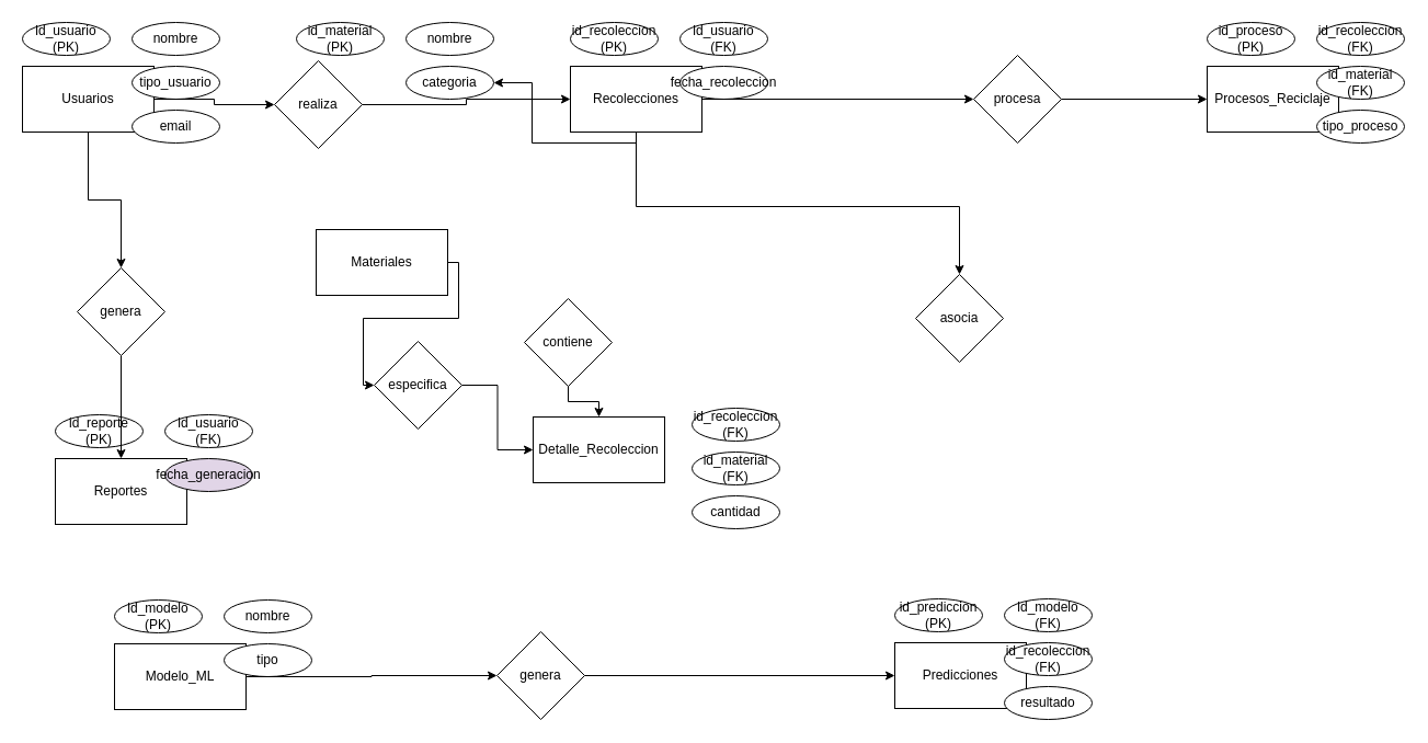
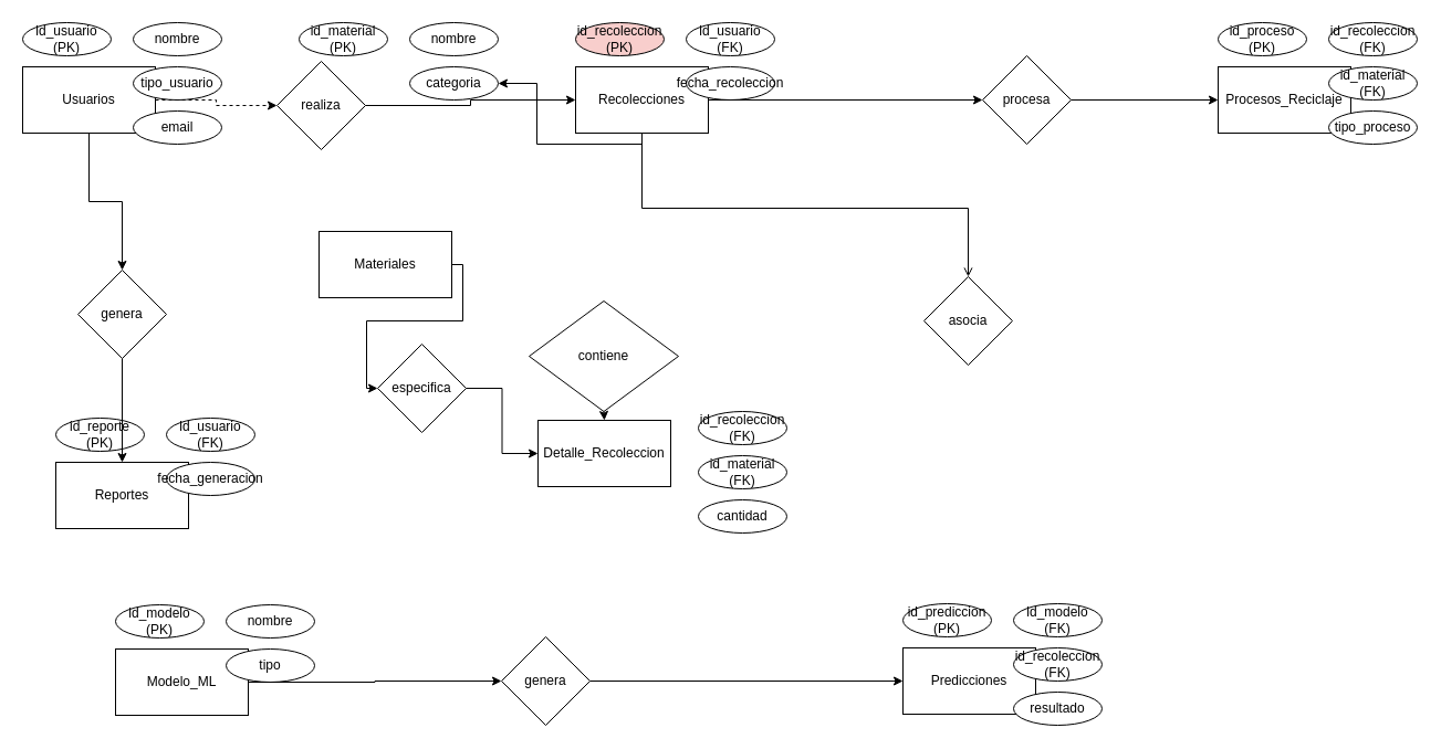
- <mxCell id="12" value="id_recoleccion (PK)" style="ellipse;whiteSpace=wrap;html=1;" vertex="1" parent="1"><mxGeometry x="520" y="20" width="80" height="30" as="geometry" /></mxCell>
+ <mxCell id="12" value="id_recoleccion (PK)" style="ellipse;whiteSpace=wrap;html=1;fillColor=#f8cecc;" vertex="1" parent="1"><mxGeometry x="520" y="20" width="80" height="30" as="geometry" /></mxCell>
- <mxCell id="16" style="edgeStyle=orthogonalEdgeStyle;rounded=0;html=1;exitX=1;exitY=0.5;entryX=0;entryY=0.5;" edge="1" parent="1" source="2" target="15"><mxGeometry relative="1" as="geometry" /></mxCell>
+ <mxCell id="16" style="edgeStyle=orthogonalEdgeStyle;rounded=0;html=1;exitX=1;exitY=0.5;entryX=0;entryY=0.5;dashed=1;" edge="1" parent="1" source="2" target="15"><mxGeometry relative="1" as="geometry" /></mxCell>
- <mxCell id="56" style="edgeStyle=orthogonalEdgeStyle;rounded=0;html=1;exitX=0.5;exitY=1;entryX=0.5;entryY=0;" edge="1" parent="1" source="11" target="55"><mxGeometry relative="1" as="geometry"><Array as="points"><mxPoint x="580" y="188" /><mxPoint x="875" y="188" /></Array></mxGeometry></mxCell>
+ <mxCell id="56" style="edgeStyle=orthogonalEdgeStyle;rounded=0;html=1;exitX=0.5;exitY=1;entryX=0.5;entryY=0;endArrow=open;" edge="1" parent="1" source="11" target="55"><mxGeometry relative="1" as="geometry"><Array as="points"><mxPoint x="580" y="188" /><mxPoint x="875" y="188" /></Array></mxGeometry></mxCell>
- <mxCell id="22" value="contiene" style="rhombus;whiteSpace=wrap;html=1;" vertex="1" parent="1"><mxGeometry x="478" y="272" width="80" height="80" as="geometry" /></mxCell>
+ <mxCell id="22" value="contiene" style="rhombus;whiteSpace=wrap;html=1;" vertex="1" parent="1"><mxGeometry x="478" y="272" width="135" height="100" as="geometry" /></mxCell>
- <mxCell id="39" value="fecha_generacion" style="ellipse;whiteSpace=wrap;html=1;fillColor=#e1d5e7;" vertex="1" parent="1"><mxGeometry x="150" y="418" width="80" height="30" as="geometry" /></mxCell>
+ <mxCell id="39" value="fecha_generacion" style="ellipse;whiteSpace=wrap;html=1;" vertex="1" parent="1"><mxGeometry x="150" y="418" width="80" height="30" as="geometry" /></mxCell>
